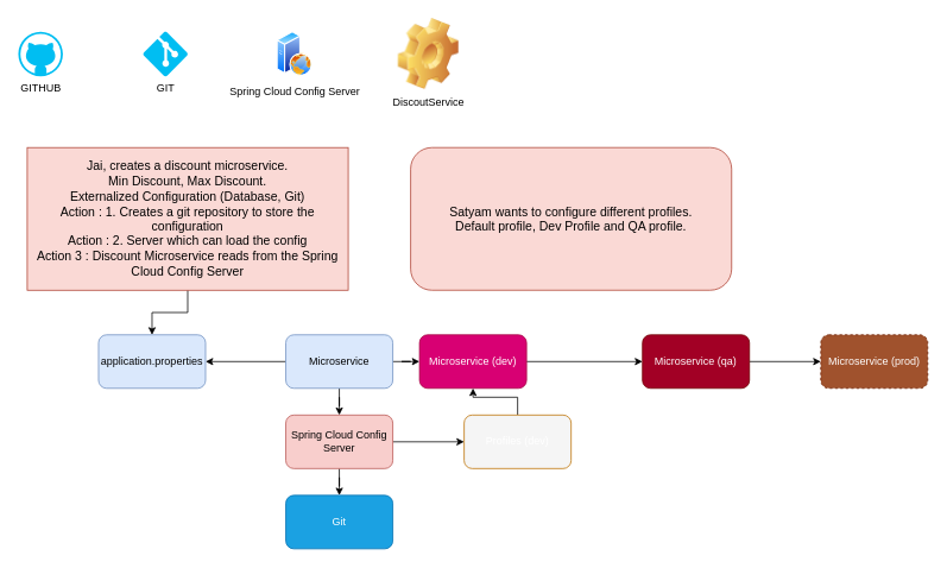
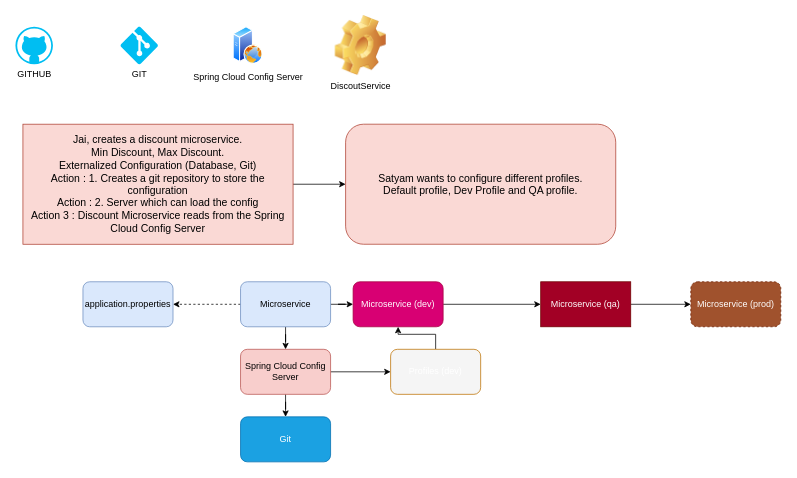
- <mxCell id="6" value="" style="edgeStyle=orthogonalEdgeStyle;rounded=0;orthogonalLoop=1;jettySize=auto;html=1;fontSize=14;" parent="1" source="7" target="13" edge="1"><mxGeometry relative="1" as="geometry" /></mxCell>
+ <mxCell id="6" value="" style="edgeStyle=orthogonalEdgeStyle;rounded=0;orthogonalLoop=1;jettySize=auto;html=1;fontSize=14;" parent="1" source="7" target="8" edge="1"><mxGeometry relative="1" as="geometry" /></mxCell>
- <mxCell id="9" value="" style="edgeStyle=orthogonalEdgeStyle;rounded=0;orthogonalLoop=1;jettySize=auto;html=1;" parent="1" source="12" target="13" edge="1"><mxGeometry relative="1" as="geometry" /></mxCell>
+ <mxCell id="9" value="" style="edgeStyle=orthogonalEdgeStyle;rounded=0;orthogonalLoop=1;jettySize=auto;html=1;dashed=1;" parent="1" source="12" target="13" edge="1"><mxGeometry relative="1" as="geometry" /></mxCell>
- <mxCell id="21" value="Microservice (qa)" style="rounded=1;whiteSpace=wrap;html=1;fillColor=#a20025;strokeColor=#6F0000;fontColor=#ffffff;" parent="1" vertex="1"><mxGeometry x="720" y="375" width="120" height="60" as="geometry" /></mxCell>
+ <mxCell id="21" value="Microservice (qa)" style="whiteSpace=wrap;html=1;fillColor=#a20025;strokeColor=#6F0000;fontColor=#ffffff;rounded=0;" parent="1" vertex="1"><mxGeometry x="720" y="375" width="120" height="60" as="geometry" /></mxCell>
